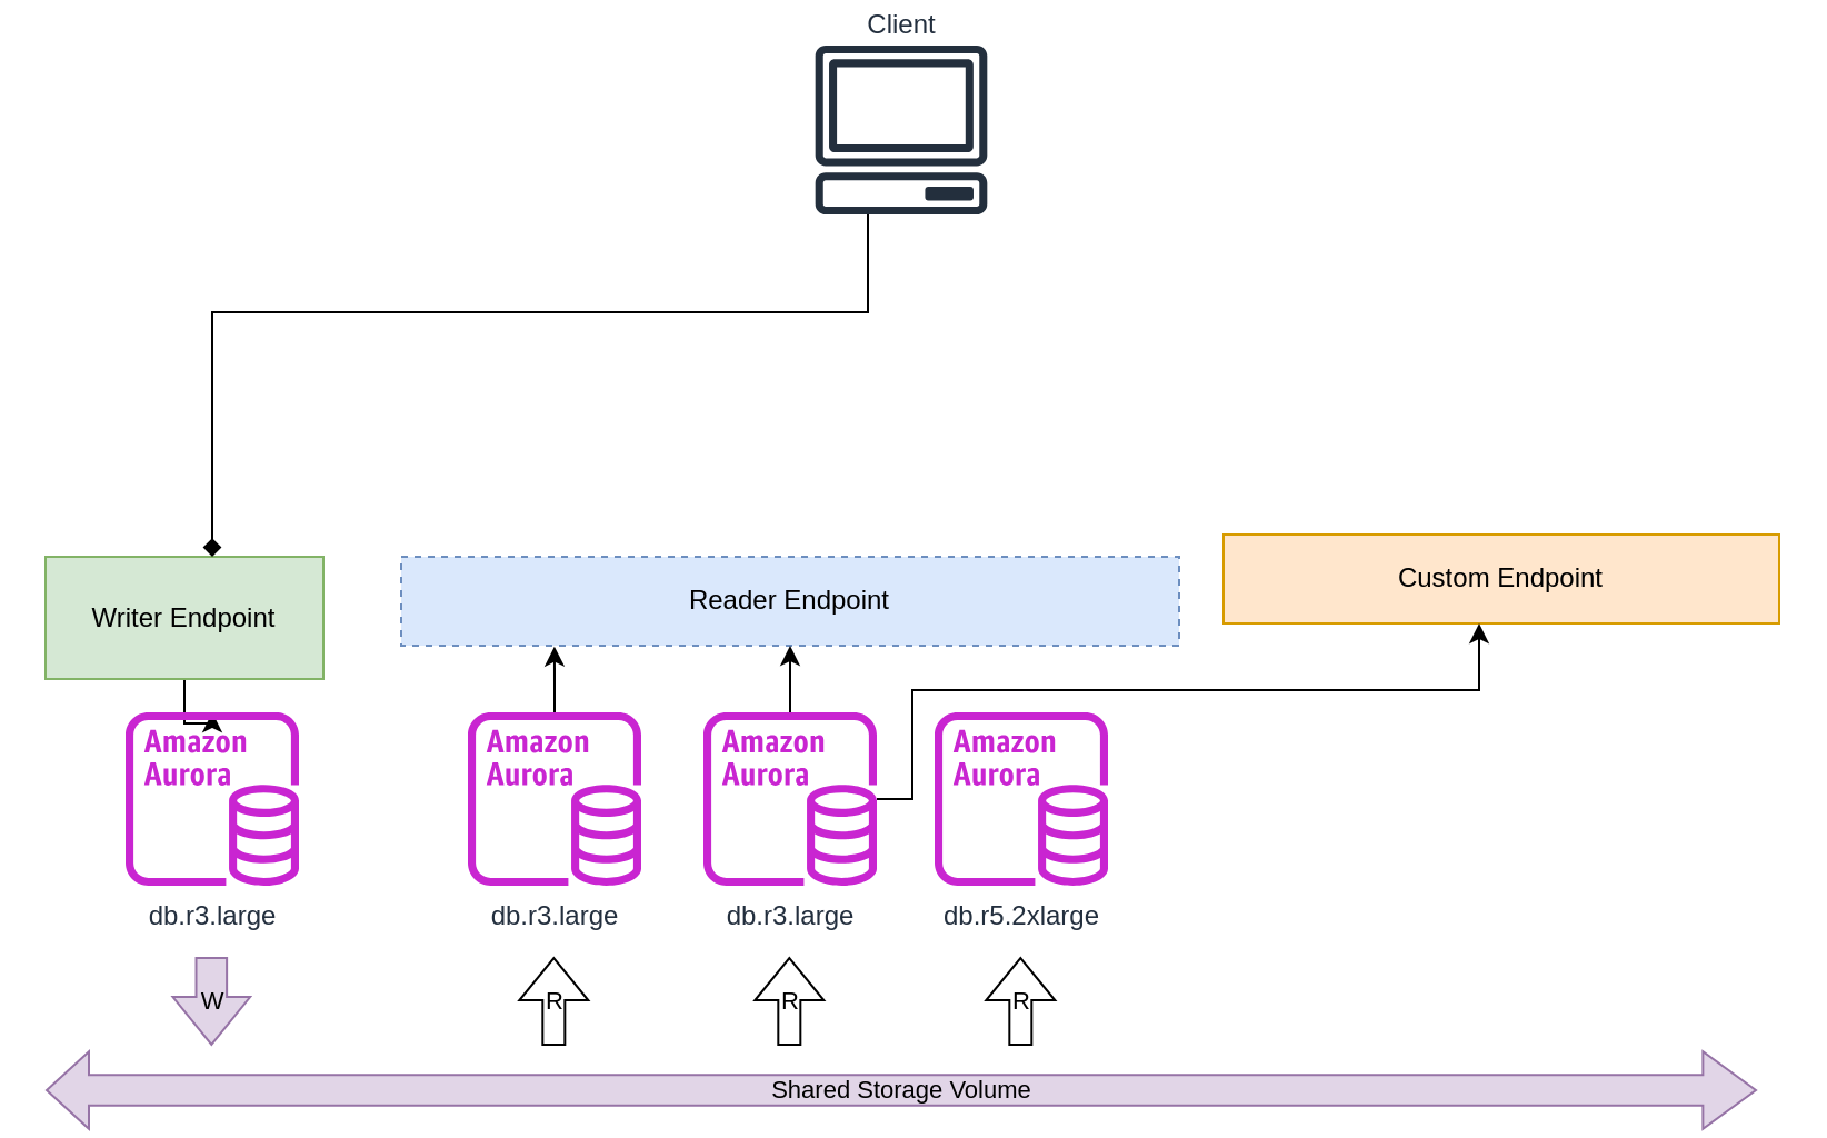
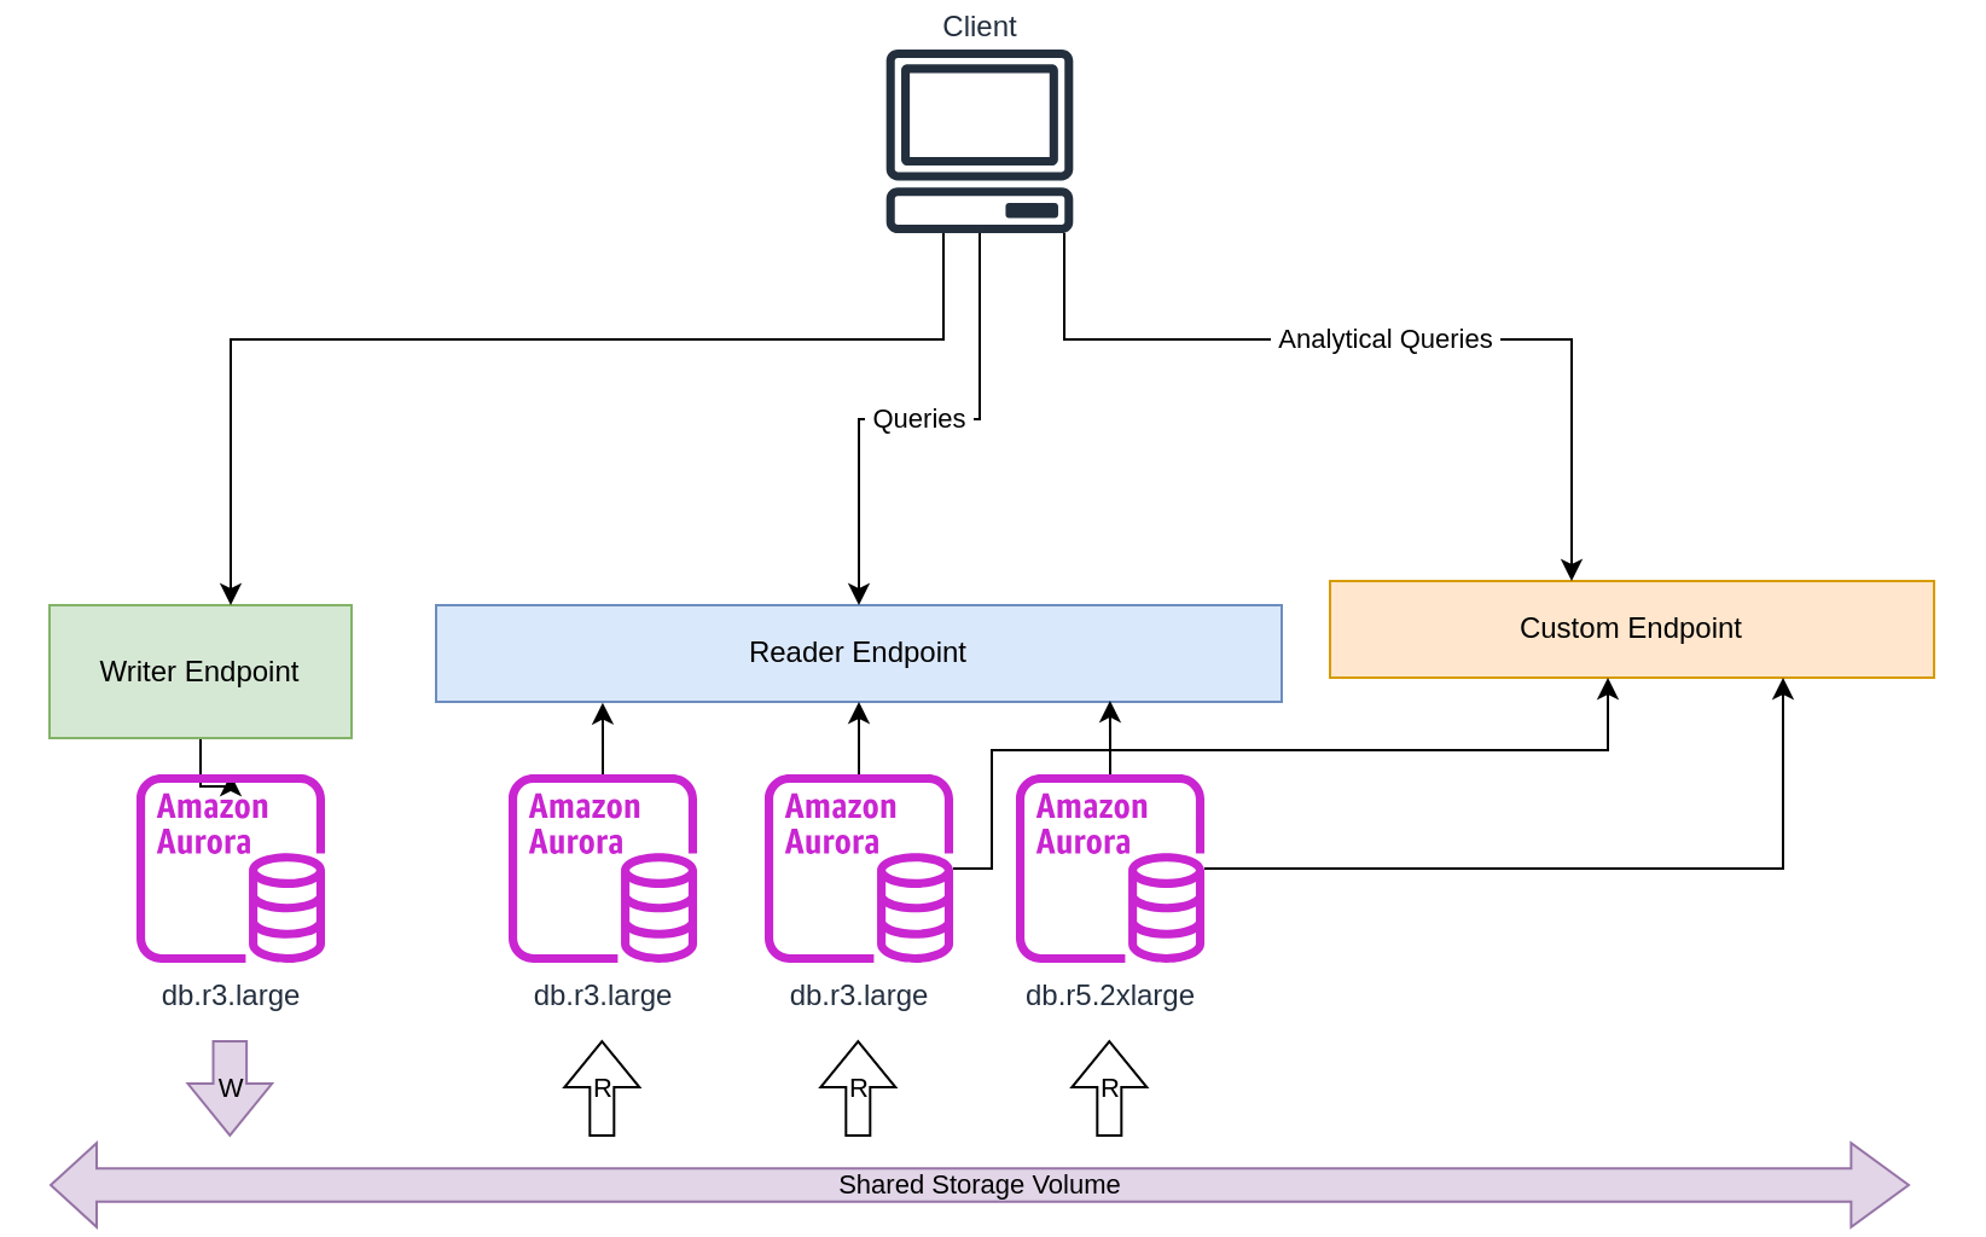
+ <mxCell id="7" value="&amp;nbsp;Analytical Queries&amp;nbsp;" style="edgeStyle=orthogonalEdgeStyle;rounded=0;orthogonalLoop=1;jettySize=auto;html=1;" edge="1" parent="1" source="9" target="4"><mxGeometry relative="1" as="geometry"><Array as="points"><mxPoint x="440" y="140" /><mxPoint x="650" y="140" /></Array></mxGeometry></mxCell>
+ <mxCell id="8" value="&amp;nbsp;Queries&amp;nbsp;" style="edgeStyle=orthogonalEdgeStyle;rounded=0;orthogonalLoop=1;jettySize=auto;html=1;" edge="1" parent="1" source="9" target="5"><mxGeometry relative="1" as="geometry" /></mxCell>
- <mxCell id="6" style="edgeStyle=orthogonalEdgeStyle;rounded=0;orthogonalLoop=1;jettySize=auto;html=1;endArrow=diamond;" edge="1" parent="1" source="9" target="3"><mxGeometry relative="1" as="geometry"><Array as="points"><mxPoint x="390" y="140" /><mxPoint x="95" y="140" /></Array></mxGeometry></mxCell>
+ <mxCell id="6" style="edgeStyle=orthogonalEdgeStyle;rounded=0;orthogonalLoop=1;jettySize=auto;html=1;" edge="1" parent="1" source="9" target="3"><mxGeometry relative="1" as="geometry"><Array as="points"><mxPoint x="390" y="140" /><mxPoint x="95" y="140" /></Array></mxGeometry></mxCell>
- <mxCell id="5" value="Reader Endpoint" style="rounded=0;whiteSpace=wrap;html=1;fillColor=#dae8fc;strokeColor=#6c8ebf;dashed=1;" vertex="1" parent="1"><mxGeometry x="180" y="250" width="350" height="40" as="geometry" /></mxCell>
+ <mxCell id="5" value="Reader Endpoint" style="rounded=0;whiteSpace=wrap;html=1;fillColor=#dae8fc;strokeColor=#6c8ebf;" vertex="1" parent="1"><mxGeometry x="180" y="250" width="350" height="40" as="geometry" /></mxCell>
+ <mxCell id="18" style="edgeStyle=orthogonalEdgeStyle;rounded=0;orthogonalLoop=1;jettySize=auto;html=1;entryX=0.797;entryY=0.987;entryDx=0;entryDy=0;entryPerimeter=0;" edge="1" parent="1" source="15" target="5"><mxGeometry relative="1" as="geometry" /></mxCell>
+ <mxCell id="14" style="edgeStyle=orthogonalEdgeStyle;rounded=0;orthogonalLoop=1;jettySize=auto;html=1;entryX=0.75;entryY=1;entryDx=0;entryDy=0;" edge="1" parent="1" source="15" target="4"><mxGeometry relative="1" as="geometry" /></mxCell>
